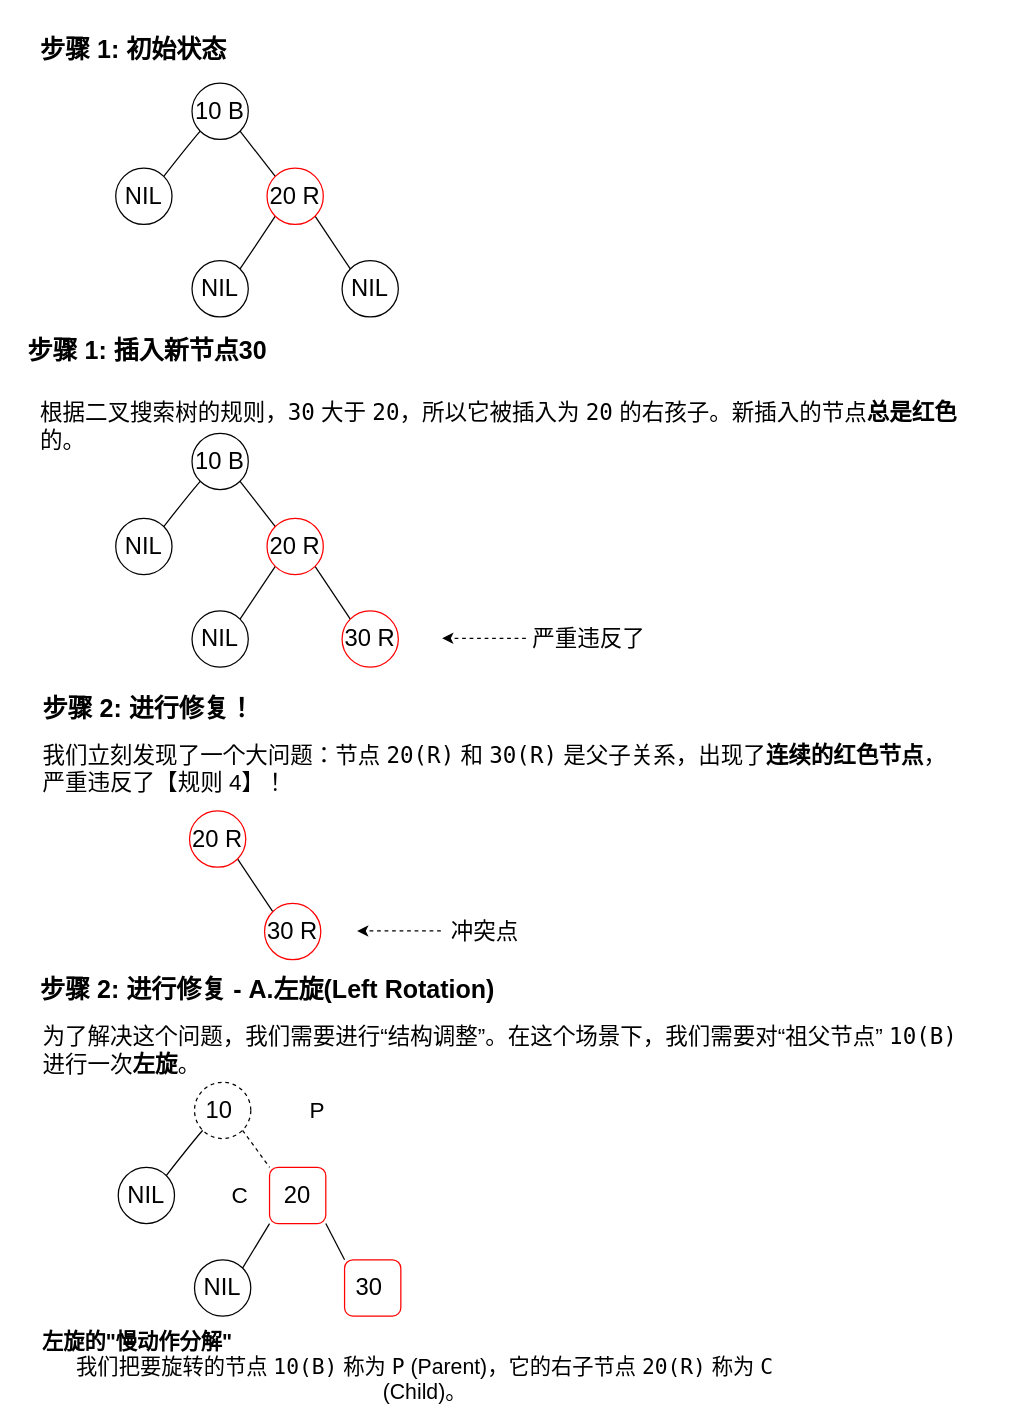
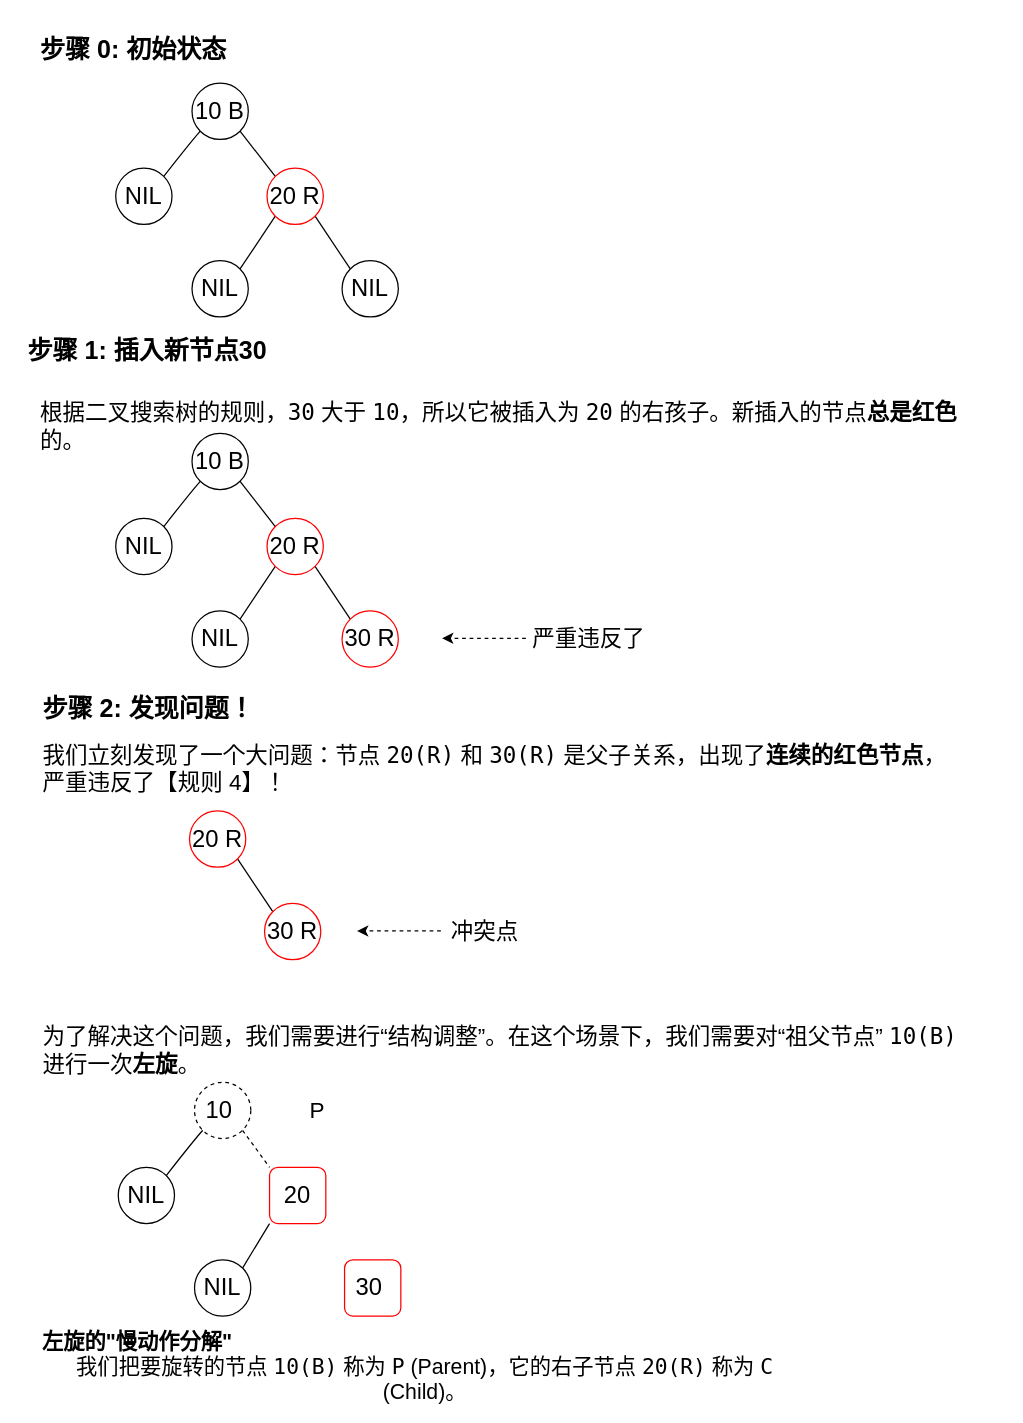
- <mxCell id="9" value="步骤 1: 初始状态" style="text;whiteSpace=wrap;html=1;fontSize=20;fontStyle=1" parent="1" vertex="1"><mxGeometry x="30" y="20" width="244" height="36" as="geometry" /></mxCell>
+ <mxCell id="9" value="步骤 0: 初始状态" style="text;whiteSpace=wrap;html=1;fontSize=20;fontStyle=1" parent="1" vertex="1"><mxGeometry x="30" y="20" width="244" height="36" as="geometry" /></mxCell>
- <mxCell id="13" value="根据二叉搜索树的规则，&lt;code&gt;30&lt;/code&gt; 大于 &lt;code&gt;20&lt;/code&gt;，所以它被插入为 &lt;code&gt;20&lt;/code&gt; 的右孩子。新插入的节点&lt;b&gt;总是红色&lt;/b&gt;的。" style="text;whiteSpace=wrap;html=1;fontSize=18;" parent="1" vertex="1"><mxGeometry x="30" y="312" width="766" height="36" as="geometry" /></mxCell>
+ <mxCell id="13" value="根据二叉搜索树的规则，&lt;code&gt;30&lt;/code&gt; 大于 &lt;code&gt;10&lt;/code&gt;，所以它被插入为 &lt;code&gt;20&lt;/code&gt; 的右孩子。新插入的节点&lt;b&gt;总是红色&lt;/b&gt;的。" style="text;whiteSpace=wrap;html=1;fontSize=18;" parent="1" vertex="1"><mxGeometry x="30" y="312" width="766" height="36" as="geometry" /></mxCell>
- <mxCell id="25" value="步骤 2: 进行修复！" style="text;whiteSpace=wrap;html=1;fontSize=20;fontStyle=1" parent="1" vertex="1"><mxGeometry x="32" y="547" width="190" height="36" as="geometry" /></mxCell>
+ <mxCell id="25" value="步骤 2: 发现问题！" style="text;whiteSpace=wrap;html=1;fontSize=20;fontStyle=1" parent="1" vertex="1"><mxGeometry x="32" y="547" width="190" height="36" as="geometry" /></mxCell>
- <mxCell id="32" value="步骤 2: 进行修复 - A.左旋(Left Rotation)" style="text;whiteSpace=wrap;html=1;fontSize=20;fontStyle=1" parent="1" vertex="1"><mxGeometry x="30" y="772" width="436" height="36" as="geometry" /></mxCell>
- <mxCell id="44" value="C" style="text;html=1;align=center;verticalAlign=middle;whiteSpace=wrap;rounded=0;fontSize=18;" vertex="1" parent="1"><mxGeometry x="172" y="943.5" width="39" height="24" as="geometry" /></mxCell>
- <mxCell id="39" style="rounded=0;orthogonalLoop=1;jettySize=auto;html=1;exitX=1;exitY=1;exitDx=0;exitDy=0;entryX=0;entryY=0;entryDx=0;entryDy=0;endArrow=none;endFill=0;" edge="1" parent="1" source="40" target="41"><mxGeometry relative="1" as="geometry" /></mxCell>
